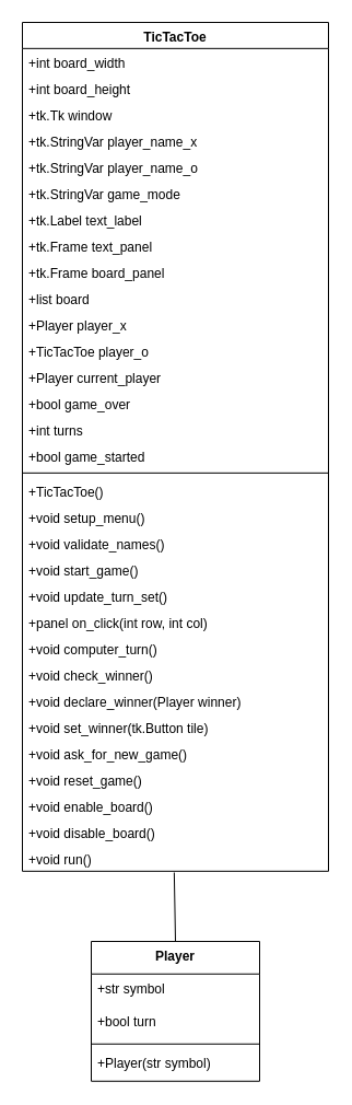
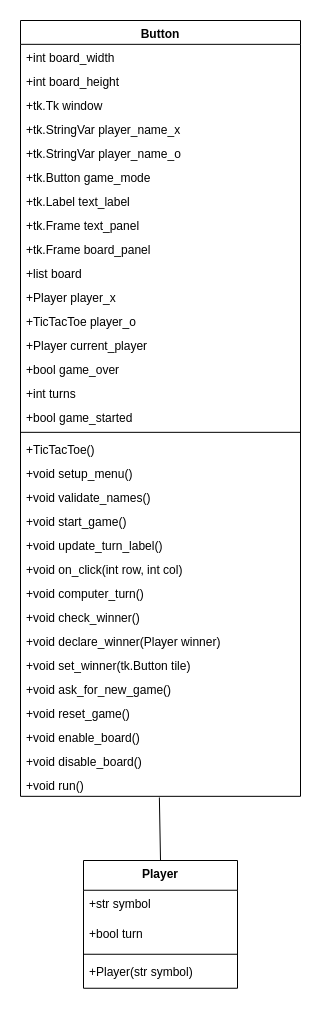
- <mxCell id="2" value="TicTacToe" style="swimlane;fontStyle=1;align=center;verticalAlign=top;childLayout=stackLayout;horizontal=1;startSize=23.844;horizontalStack=0;resizeParent=1;resizeParentMax=0;resizeLast=0;collapsible=0;marginBottom=0;" vertex="1" parent="1"><mxGeometry x="20" y="20" width="280" height="775.844" as="geometry" /></mxCell>
+ <mxCell id="2" value="Button" style="swimlane;fontStyle=1;align=center;verticalAlign=top;childLayout=stackLayout;horizontal=1;startSize=23.844;horizontalStack=0;resizeParent=1;resizeParentMax=0;resizeLast=0;collapsible=0;marginBottom=0;" vertex="1" parent="1"><mxGeometry x="20" y="20" width="280" height="775.844" as="geometry" /></mxCell>
- <mxCell id="8" value="+tk.StringVar game_mode" style="text;strokeColor=none;fillColor=none;align=left;verticalAlign=top;spacingLeft=4;spacingRight=4;overflow=hidden;rotatable=0;points=[[0,0.5],[1,0.5]];portConstraint=eastwest;" vertex="1" parent="2"><mxGeometry y="143.844" width="280" height="24" as="geometry" /></mxCell>
+ <mxCell id="8" value="+tk.Button game_mode" style="text;strokeColor=none;fillColor=none;align=left;verticalAlign=top;spacingLeft=4;spacingRight=4;overflow=hidden;rotatable=0;points=[[0,0.5],[1,0.5]];portConstraint=eastwest;" vertex="1" parent="2"><mxGeometry y="143.844" width="280" height="24" as="geometry" /></mxCell>
- <mxCell id="24" value="+void update_turn_set()" style="text;strokeColor=none;fillColor=none;align=left;verticalAlign=top;spacingLeft=4;spacingRight=4;overflow=hidden;rotatable=0;points=[[0,0.5],[1,0.5]];portConstraint=eastwest;" vertex="1" parent="2"><mxGeometry y="511.844" width="280" height="24" as="geometry" /></mxCell>
+ <mxCell id="24" value="+void update_turn_label()" style="text;strokeColor=none;fillColor=none;align=left;verticalAlign=top;spacingLeft=4;spacingRight=4;overflow=hidden;rotatable=0;points=[[0,0.5],[1,0.5]];portConstraint=eastwest;" vertex="1" parent="2"><mxGeometry y="511.844" width="280" height="24" as="geometry" /></mxCell>
- <mxCell id="25" value="+panel on_click(int row, int col)" style="text;strokeColor=none;fillColor=none;align=left;verticalAlign=top;spacingLeft=4;spacingRight=4;overflow=hidden;rotatable=0;points=[[0,0.5],[1,0.5]];portConstraint=eastwest;" vertex="1" parent="2"><mxGeometry y="535.844" width="280" height="24" as="geometry" /></mxCell>
+ <mxCell id="25" value="+void on_click(int row, int col)" style="text;strokeColor=none;fillColor=none;align=left;verticalAlign=top;spacingLeft=4;spacingRight=4;overflow=hidden;rotatable=0;points=[[0,0.5],[1,0.5]];portConstraint=eastwest;" vertex="1" parent="2"><mxGeometry y="535.844" width="280" height="24" as="geometry" /></mxCell>
